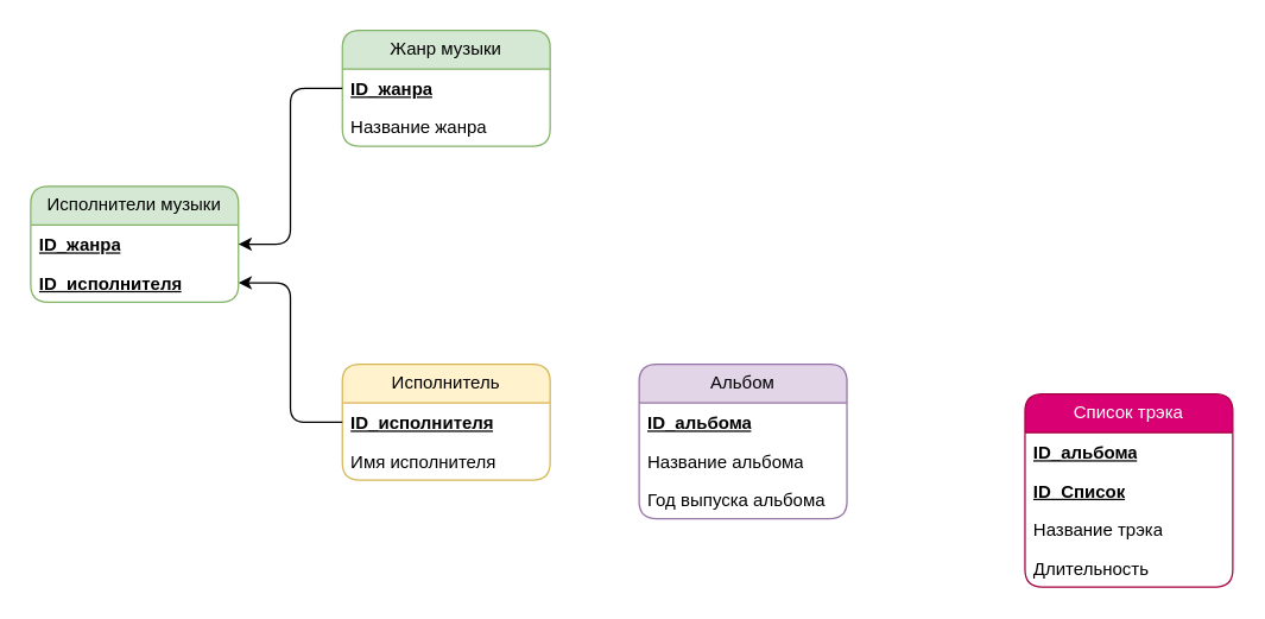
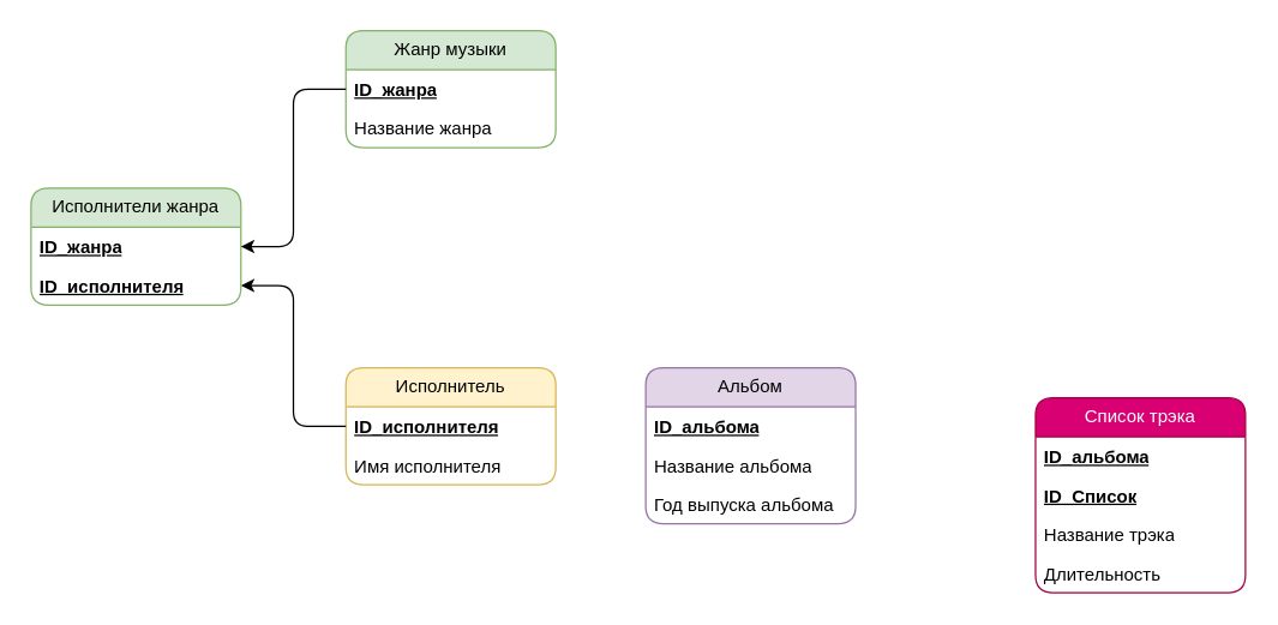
- <mxCell id="18" value="Исполнители музыки" style="swimlane;fontStyle=0;childLayout=stackLayout;horizontal=1;startSize=26;fillColor=#d5e8d4;horizontalStack=0;resizeParent=1;resizeParentMax=0;resizeLast=0;collapsible=1;marginBottom=0;whiteSpace=wrap;html=1;strokeColor=#82b366;rounded=1;" vertex="1" parent="1"><mxGeometry x="20" y="125" width="140" height="78" as="geometry" /></mxCell>
+ <mxCell id="18" value="Исполнители жанра" style="swimlane;fontStyle=0;childLayout=stackLayout;horizontal=1;startSize=26;fillColor=#d5e8d4;horizontalStack=0;resizeParent=1;resizeParentMax=0;resizeLast=0;collapsible=1;marginBottom=0;whiteSpace=wrap;html=1;strokeColor=#82b366;rounded=1;" vertex="1" parent="1"><mxGeometry x="20" y="125" width="140" height="78" as="geometry" /></mxCell>
